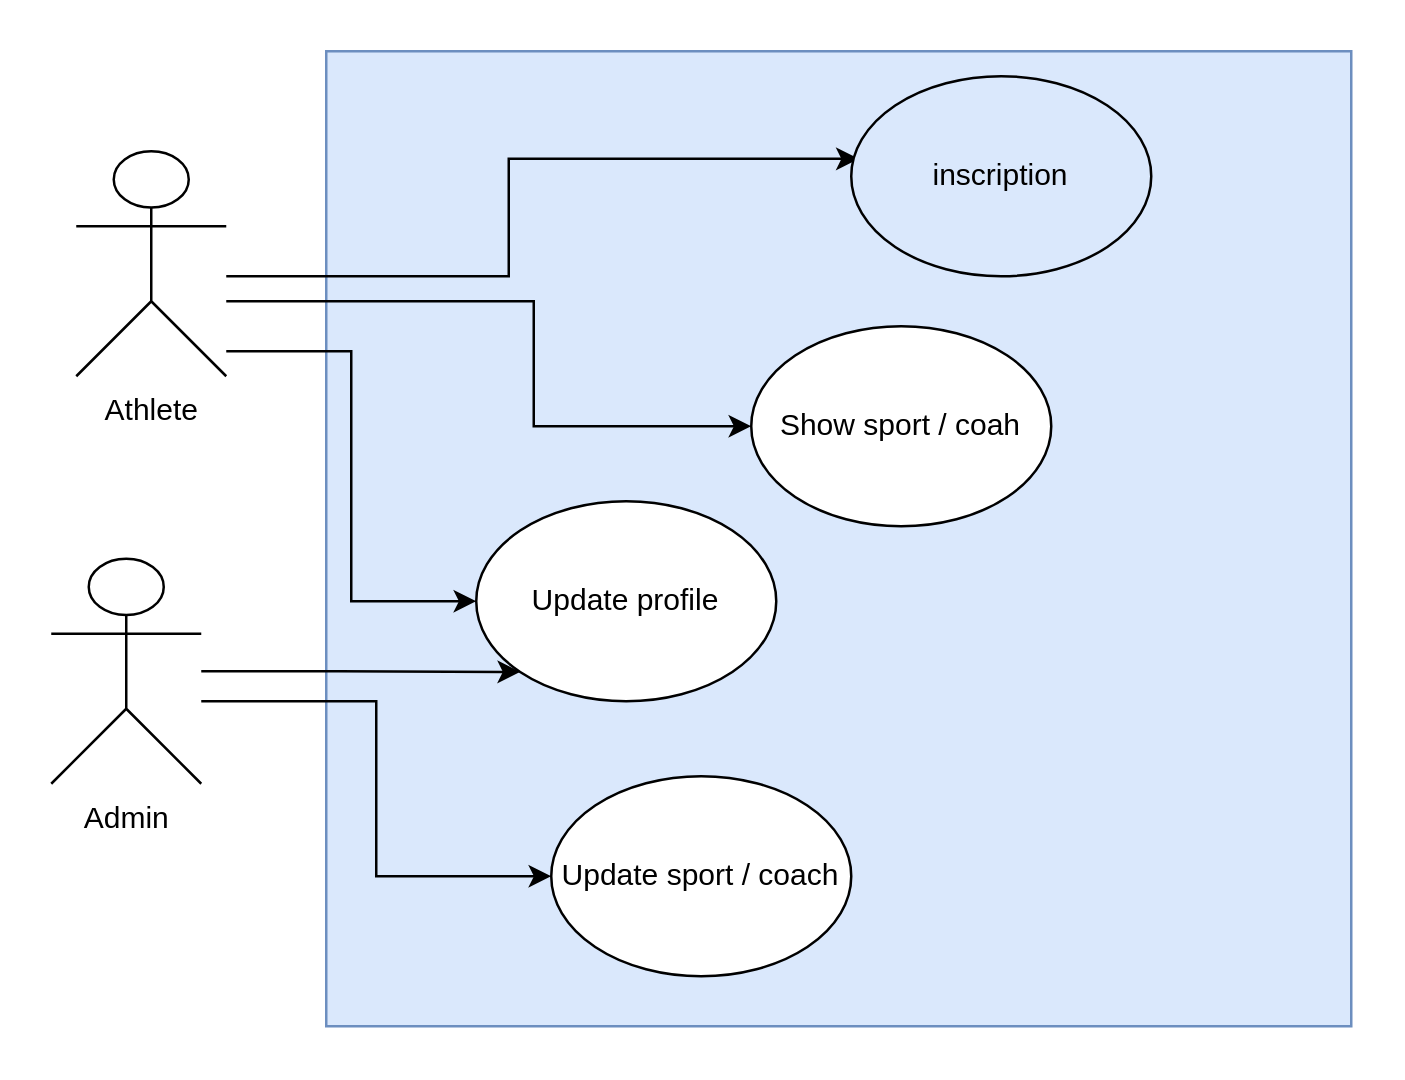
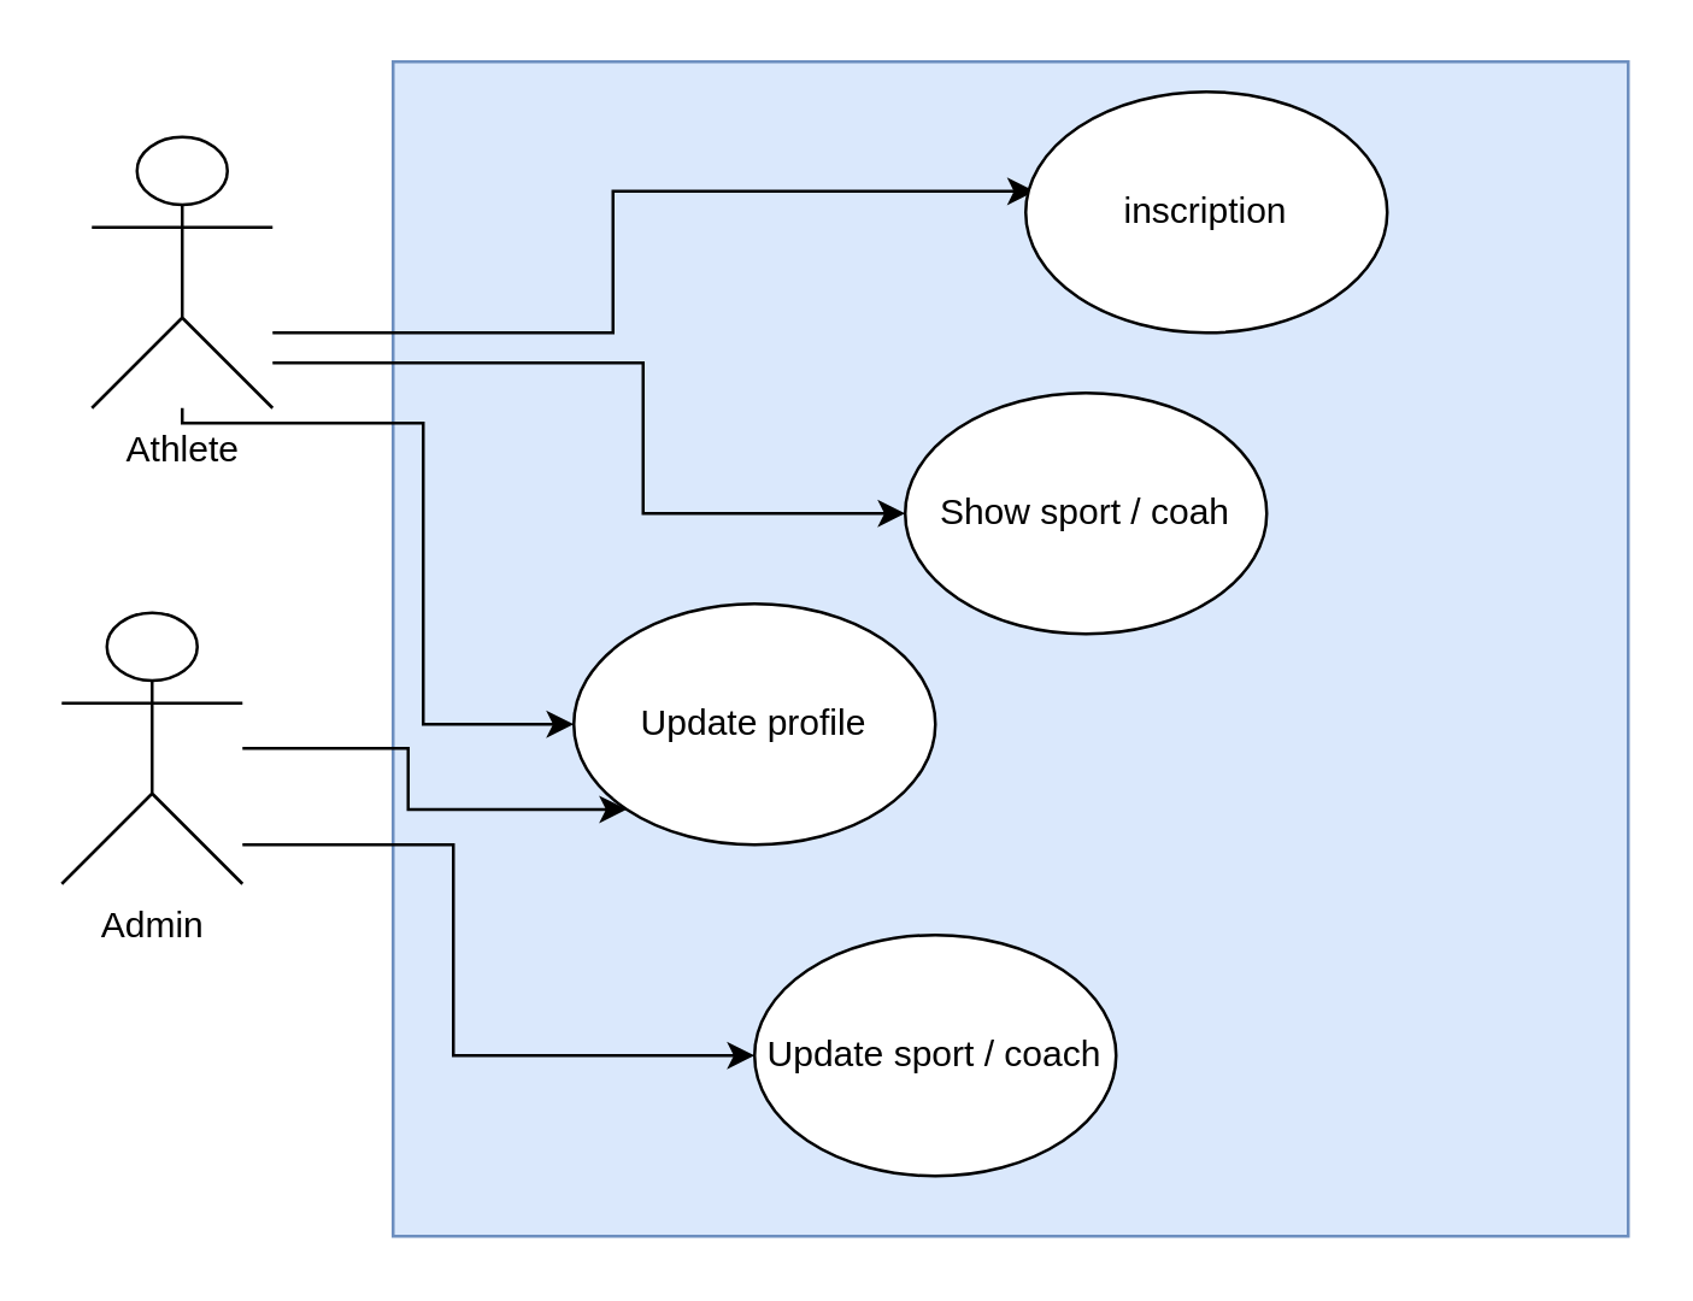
- <mxCell id="6" value="inscription" style="ellipse;whiteSpace=wrap;html=1;fillColor=#dae8fc;" parent="1" vertex="1"><mxGeometry x="340" y="30" width="120" height="80" as="geometry" /></mxCell>
+ <mxCell id="6" value="inscription" style="ellipse;whiteSpace=wrap;html=1;" parent="1" vertex="1"><mxGeometry x="340" y="30" width="120" height="80" as="geometry" /></mxCell>
- <mxCell id="5" value="Athlete" style="shape=umlActor;verticalLabelPosition=bottom;labelBackgroundColor=#ffffff;verticalAlign=top;html=1;outlineConnect=0;" parent="1" vertex="1"><mxGeometry x="30" y="60" width="60" height="90" as="geometry" /></mxCell>
+ <mxCell id="5" value="Athlete" style="shape=umlActor;verticalLabelPosition=bottom;labelBackgroundColor=#ffffff;verticalAlign=top;html=1;outlineConnect=0;" parent="1" vertex="1"><mxGeometry x="30" y="45" width="60" height="90" as="geometry" /></mxCell>
- <mxCell id="9" value="Admin" style="shape=umlActor;verticalLabelPosition=bottom;labelBackgroundColor=#ffffff;verticalAlign=top;html=1;outlineConnect=0;" parent="1" vertex="1"><mxGeometry x="20" y="223" width="60" height="90" as="geometry" /></mxCell>
+ <mxCell id="9" value="Admin" style="shape=umlActor;verticalLabelPosition=bottom;labelBackgroundColor=#ffffff;verticalAlign=top;html=1;outlineConnect=0;" parent="1" vertex="1"><mxGeometry x="20" y="203" width="60" height="90" as="geometry" /></mxCell>
- <mxCell id="7" value="Update sport / coach" style="ellipse;whiteSpace=wrap;html=1;" parent="1" vertex="1"><mxGeometry x="220" y="310" width="120" height="80" as="geometry" /></mxCell>
+ <mxCell id="7" value="Update sport / coach" style="ellipse;whiteSpace=wrap;html=1;" parent="1" vertex="1"><mxGeometry x="250" y="310" width="120" height="80" as="geometry" /></mxCell>
